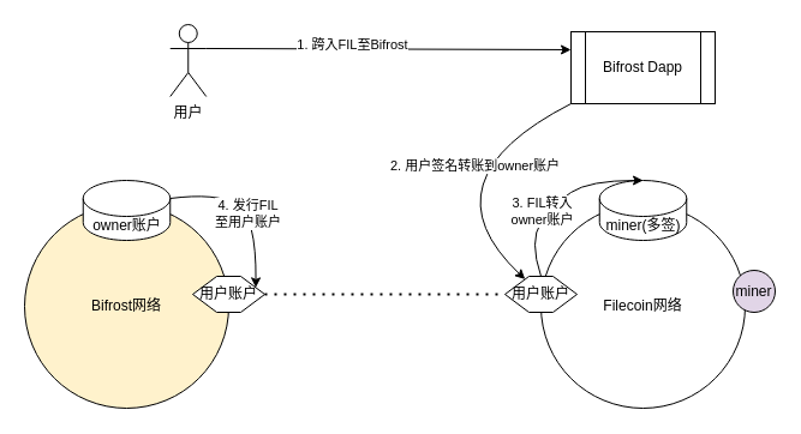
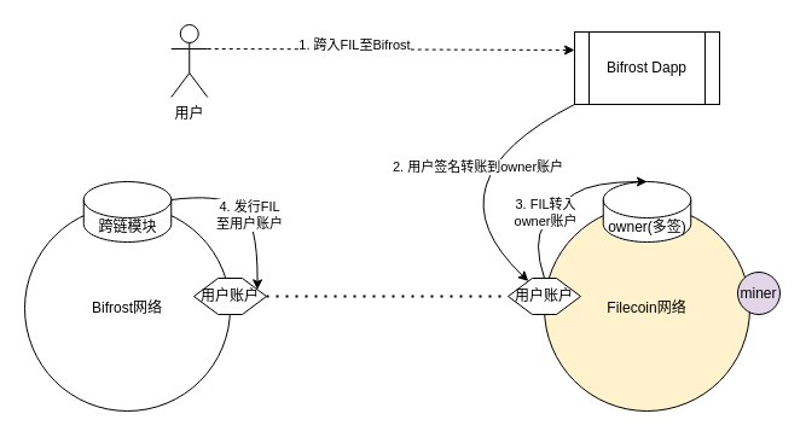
- <mxCell id="12" value="" style="endArrow=classic;html=1;rounded=0;exitX=1;exitY=0.333;exitDx=0;exitDy=0;exitPerimeter=0;entryX=0;entryY=0.25;entryDx=0;entryDy=0;" parent="1" source="4" target="5" edge="1"><mxGeometry width="50" height="50" relative="1" as="geometry"><mxPoint x="290" y="270" as="sourcePoint" /><mxPoint x="340" y="220" as="targetPoint" /></mxGeometry></mxCell>
+ <mxCell id="12" value="" style="endArrow=classic;html=1;rounded=0;exitX=1;exitY=0.333;exitDx=0;exitDy=0;exitPerimeter=0;entryX=0;entryY=0.25;entryDx=0;entryDy=0;dashed=1;" parent="1" source="4" target="5" edge="1"><mxGeometry width="50" height="50" relative="1" as="geometry"><mxPoint x="290" y="270" as="sourcePoint" /><mxPoint x="340" y="220" as="targetPoint" /></mxGeometry></mxCell>
- <mxCell id="11" value="owner账户" style="shape=cylinder3;whiteSpace=wrap;html=1;boundedLbl=1;backgroundOutline=1;size=15;" parent="1" vertex="1"><mxGeometry x="68.75" y="150" width="72.5" height="50" as="geometry" /></mxCell>
+ <mxCell id="11" value="跨链模块" style="shape=cylinder3;whiteSpace=wrap;html=1;boundedLbl=1;backgroundOutline=1;size=15;" parent="1" vertex="1"><mxGeometry x="68.75" y="150" width="72.5" height="50" as="geometry" /></mxCell>
- <mxCell id="9" value="miner(多签)" style="shape=cylinder3;whiteSpace=wrap;html=1;boundedLbl=1;backgroundOutline=1;size=15;" parent="1" vertex="1"><mxGeometry x="498.75" y="150" width="72.5" height="50" as="geometry" /></mxCell>
+ <mxCell id="9" value="owner(多签)" style="shape=cylinder3;whiteSpace=wrap;html=1;boundedLbl=1;backgroundOutline=1;size=15;" parent="1" vertex="1"><mxGeometry x="498.75" y="150" width="72.5" height="50" as="geometry" /></mxCell>
- <mxCell id="2" value="Bifrost网络" style="ellipse;whiteSpace=wrap;html=1;aspect=fixed;fillColor=#fff2cc;" parent="1" vertex="1"><mxGeometry x="20" y="170" width="170" height="170" as="geometry" /></mxCell>
+ <mxCell id="2" value="Bifrost网络" style="ellipse;whiteSpace=wrap;html=1;aspect=fixed;" parent="1" vertex="1"><mxGeometry x="20" y="170" width="170" height="170" as="geometry" /></mxCell>
- <mxCell id="3" value="Filecoin网络" style="ellipse;whiteSpace=wrap;html=1;aspect=fixed;" parent="1" vertex="1"><mxGeometry x="450" y="170" width="170" height="170" as="geometry" /></mxCell>
+ <mxCell id="3" value="Filecoin网络" style="ellipse;whiteSpace=wrap;html=1;aspect=fixed;fillColor=#fff2cc;" parent="1" vertex="1"><mxGeometry x="450" y="170" width="170" height="170" as="geometry" /></mxCell>
